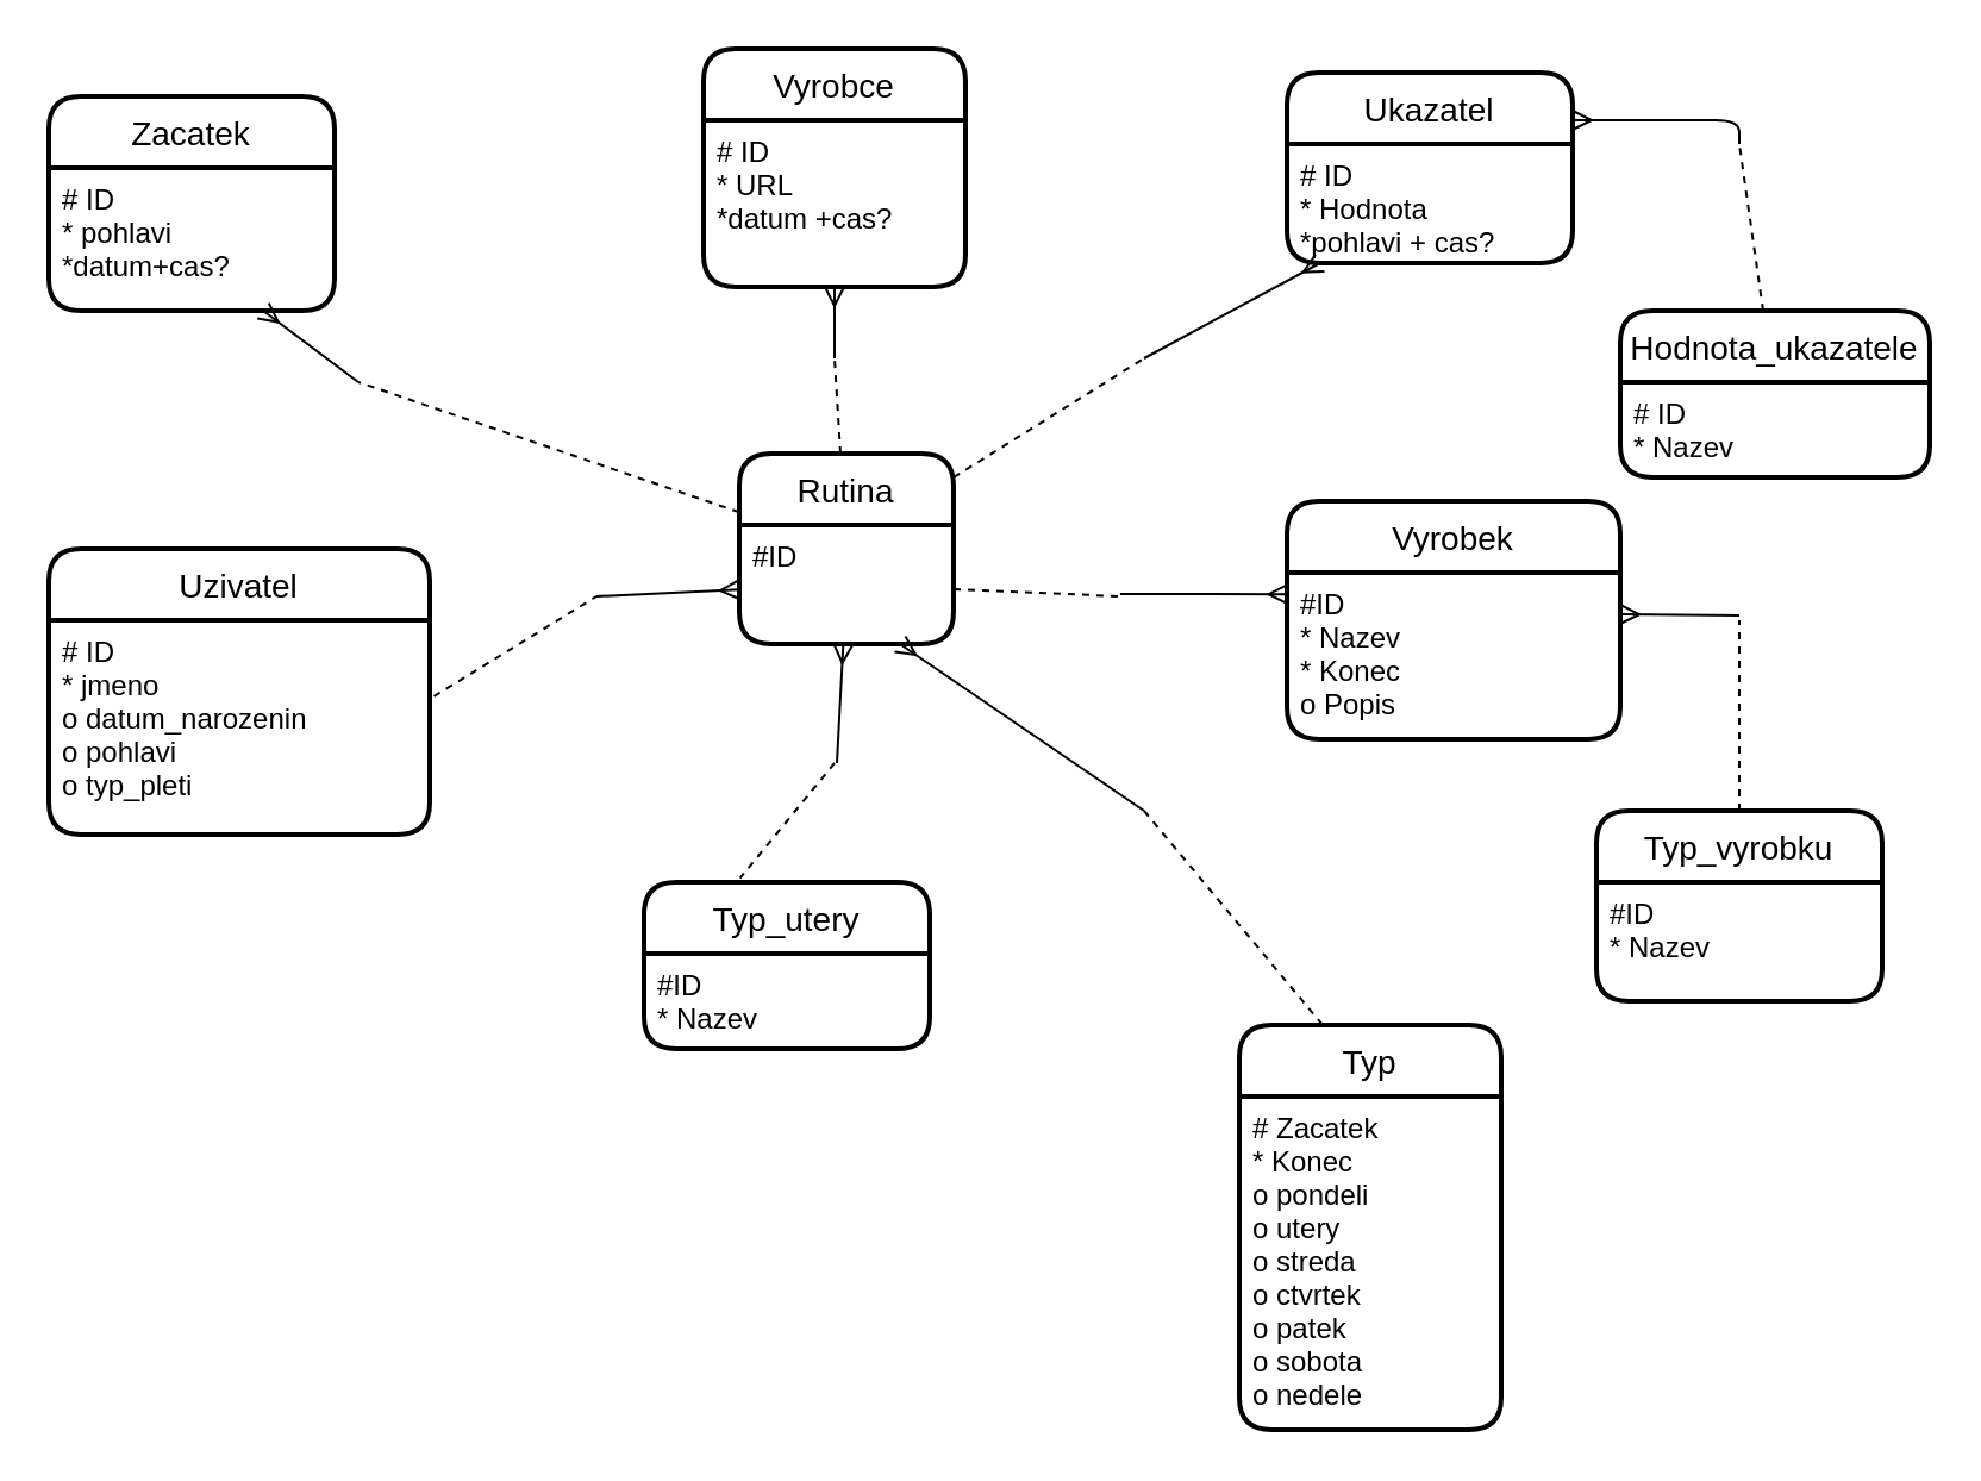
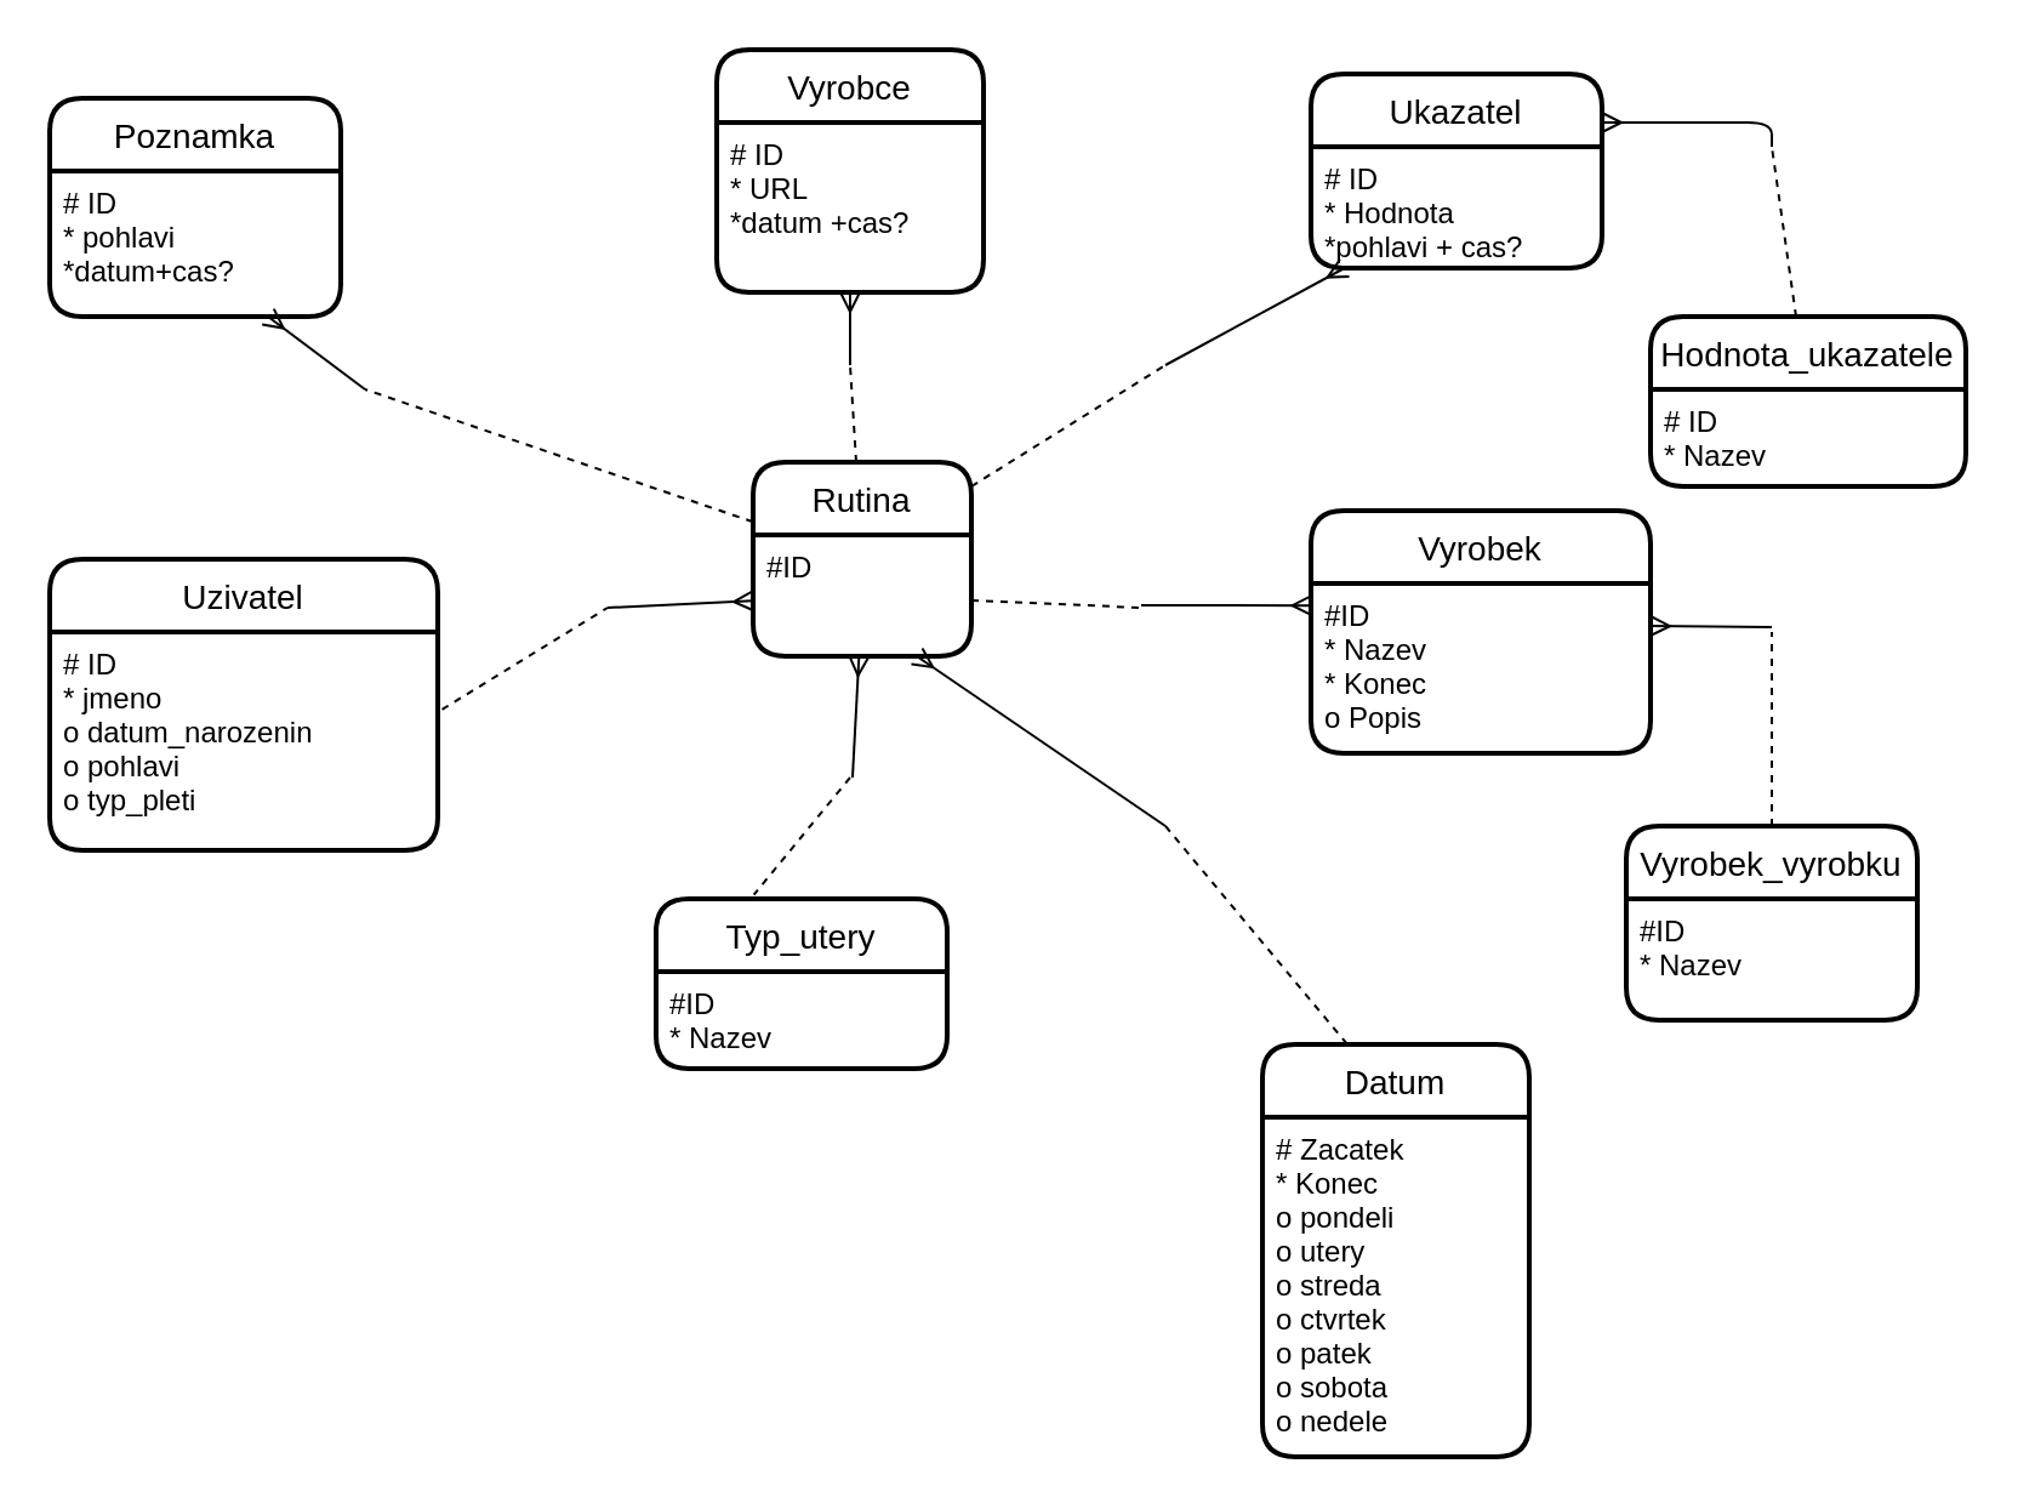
- <mxCell id="8" value="Zacatek" style="swimlane;childLayout=stackLayout;horizontal=1;startSize=30;horizontalStack=0;rounded=1;fontSize=14;fontStyle=0;strokeWidth=2;resizeParent=0;resizeLast=1;shadow=0;dashed=0;align=center;" parent="1" vertex="1"><mxGeometry x="20" y="40" width="120" height="90" as="geometry" /></mxCell>
+ <mxCell id="8" value="Poznamka" style="swimlane;childLayout=stackLayout;horizontal=1;startSize=30;horizontalStack=0;rounded=1;fontSize=14;fontStyle=0;strokeWidth=2;resizeParent=0;resizeLast=1;shadow=0;dashed=0;align=center;" parent="1" vertex="1"><mxGeometry x="20" y="40" width="120" height="90" as="geometry" /></mxCell>
- <mxCell id="18" value="Typ_vyrobku" style="swimlane;childLayout=stackLayout;horizontal=1;startSize=30;horizontalStack=0;rounded=1;fontSize=14;fontStyle=0;strokeWidth=2;resizeParent=0;resizeLast=1;shadow=0;dashed=0;align=center;" parent="1" vertex="1"><mxGeometry x="670" y="340" width="120" height="80" as="geometry" /></mxCell>
+ <mxCell id="18" value="Vyrobek_vyrobku" style="swimlane;childLayout=stackLayout;horizontal=1;startSize=30;horizontalStack=0;rounded=1;fontSize=14;fontStyle=0;strokeWidth=2;resizeParent=0;resizeLast=1;shadow=0;dashed=0;align=center;" parent="1" vertex="1"><mxGeometry x="670" y="340" width="120" height="80" as="geometry" /></mxCell>
- <mxCell id="12" value="Typ" style="swimlane;childLayout=stackLayout;horizontal=1;startSize=30;horizontalStack=0;rounded=1;fontSize=14;fontStyle=0;strokeWidth=2;resizeParent=0;resizeLast=1;shadow=0;dashed=0;align=center;" parent="1" vertex="1"><mxGeometry x="520" y="430" width="110" height="170" as="geometry" /></mxCell>
+ <mxCell id="12" value="Datum" style="swimlane;childLayout=stackLayout;horizontal=1;startSize=30;horizontalStack=0;rounded=1;fontSize=14;fontStyle=0;strokeWidth=2;resizeParent=0;resizeLast=1;shadow=0;dashed=0;align=center;" parent="1" vertex="1"><mxGeometry x="520" y="430" width="110" height="170" as="geometry" /></mxCell>
